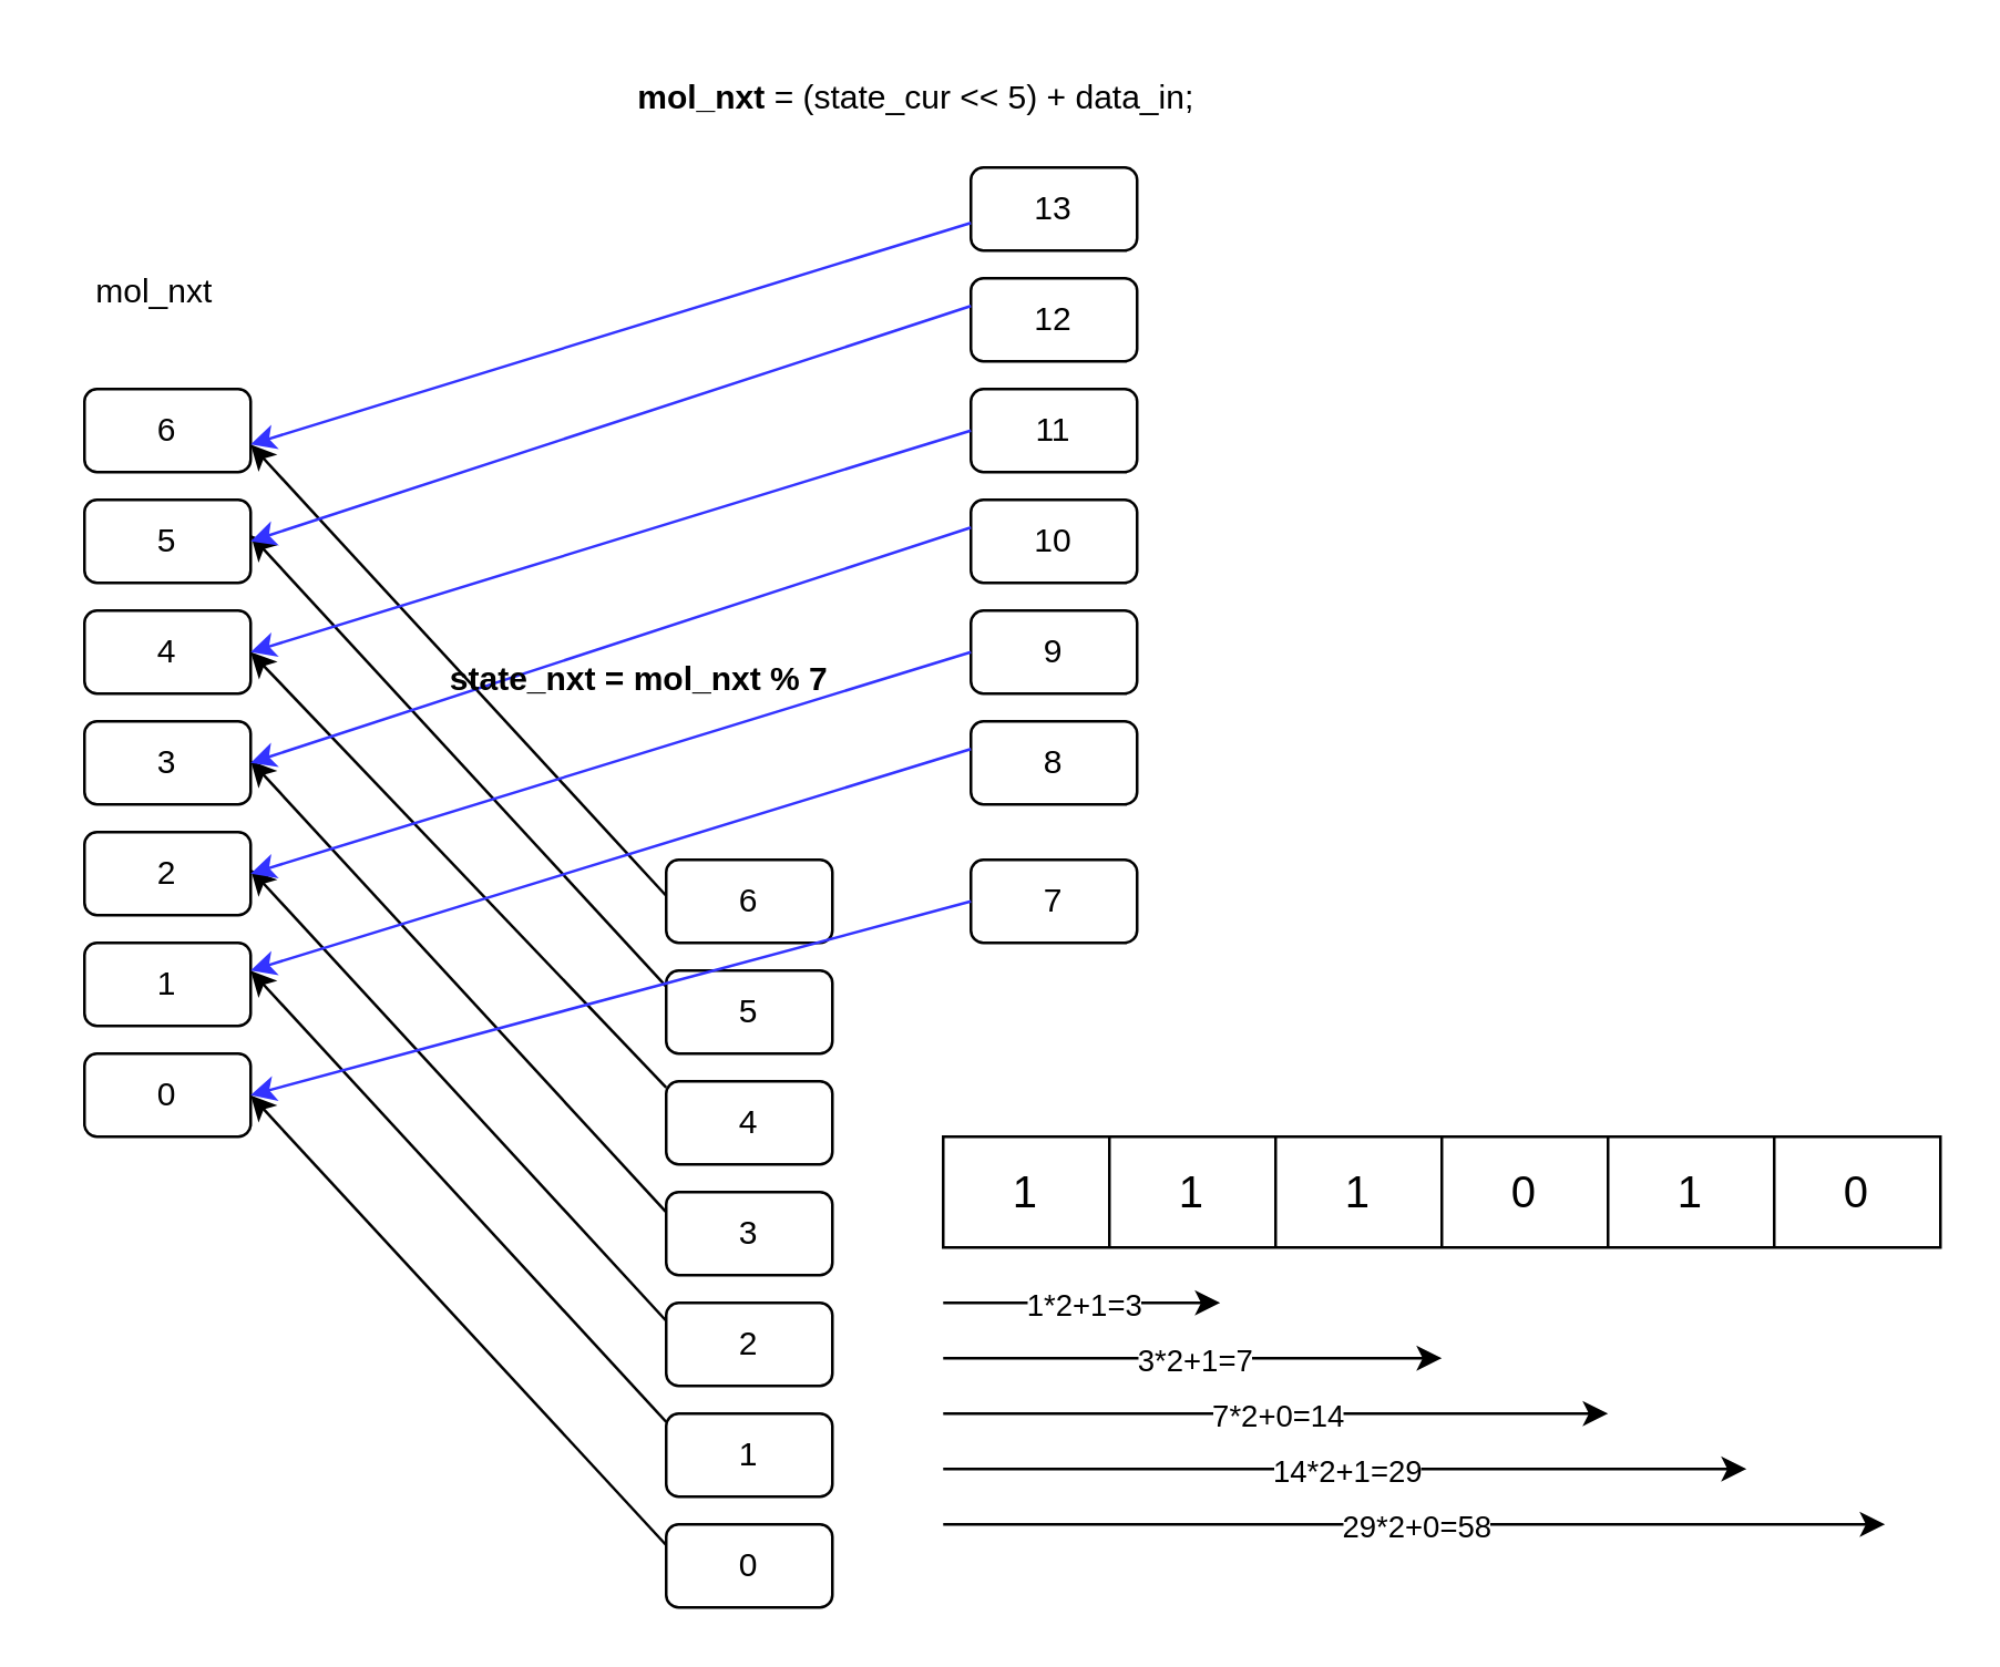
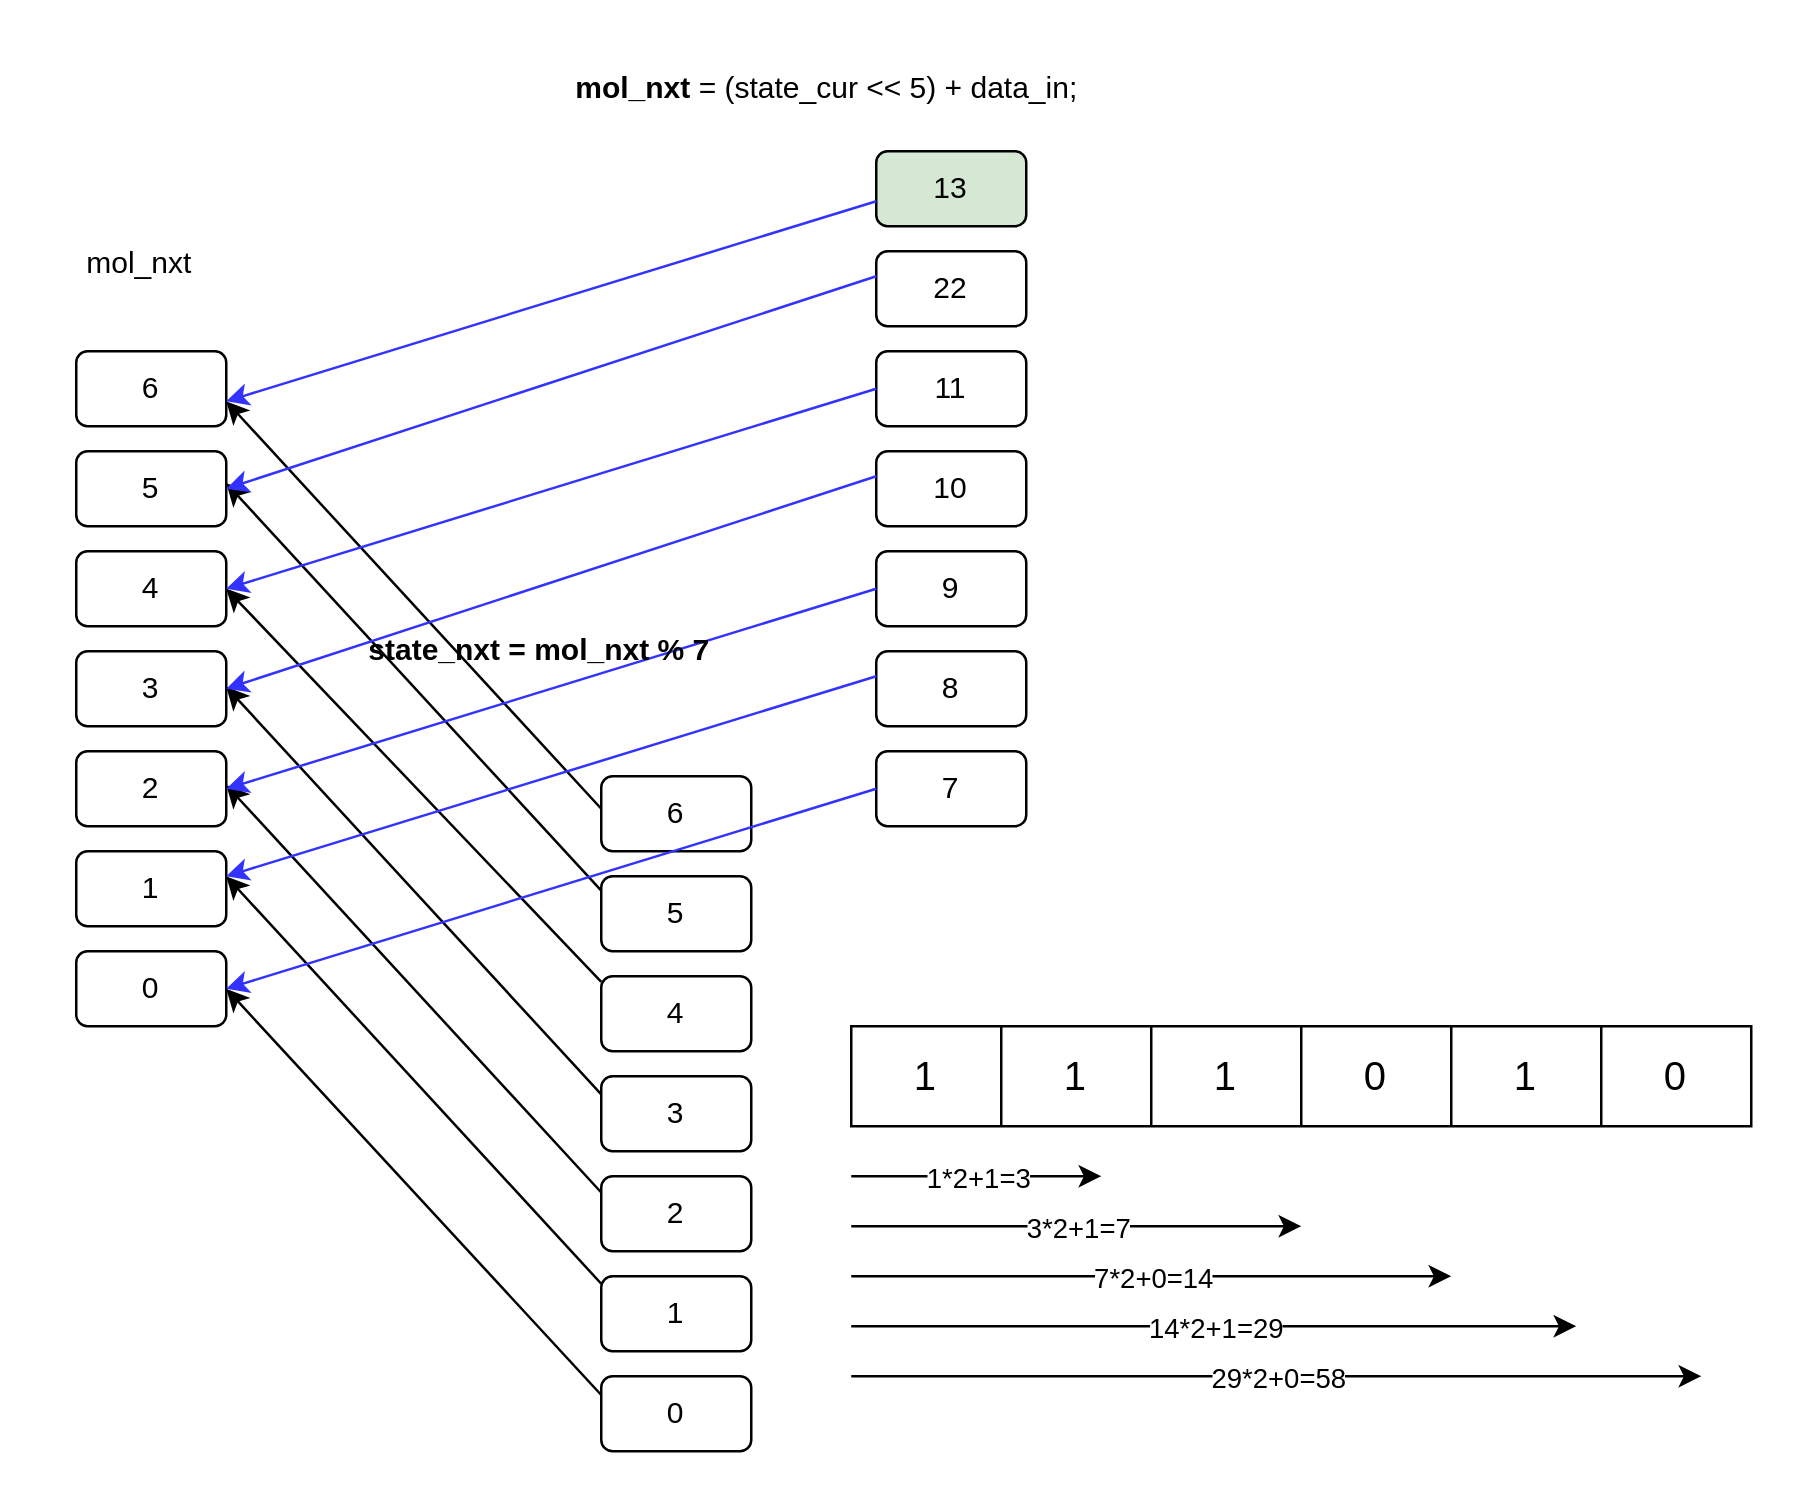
- <mxCell id="16" value="13" style="rounded=1;whiteSpace=wrap;html=1;" vertex="1" parent="1"><mxGeometry x="350" y="60" width="60" height="30" as="geometry" /></mxCell>
+ <mxCell id="16" value="13" style="rounded=1;whiteSpace=wrap;html=1;fillColor=#d5e8d4;" vertex="1" parent="1"><mxGeometry x="350" y="60" width="60" height="30" as="geometry" /></mxCell>
- <mxCell id="17" value="12" style="rounded=1;whiteSpace=wrap;html=1;" vertex="1" parent="1"><mxGeometry x="350" y="100" width="60" height="30" as="geometry" /></mxCell>
+ <mxCell id="17" value="22" style="rounded=1;whiteSpace=wrap;html=1;" vertex="1" parent="1"><mxGeometry x="350" y="100" width="60" height="30" as="geometry" /></mxCell>
- <mxCell id="47" value="&lt;b&gt;state_nxt = mol_nxt % 7&lt;br&gt;&lt;/b&gt;" style="text;html=1;align=center;verticalAlign=middle;resizable=0;points=[];autosize=1;strokeColor=none;fillColor=none;" vertex="1" parent="1"><mxGeometry x="150" y="230" width="160" height="30" as="geometry" /></mxCell>
+ <mxCell id="47" value="&lt;b&gt;state_nxt = mol_nxt % 7&lt;br&gt;&lt;/b&gt;" style="text;html=1;align=center;verticalAlign=middle;resizable=0;points=[];autosize=1;strokeColor=none;fillColor=none;" vertex="1" parent="1"><mxGeometry x="135" y="245" width="160" height="30" as="geometry" /></mxCell>
- <mxCell id="22" value="7" style="rounded=1;whiteSpace=wrap;html=1;" vertex="1" parent="1"><mxGeometry x="350" y="310" width="60" height="30" as="geometry" /></mxCell>
+ <mxCell id="22" value="7" style="rounded=1;whiteSpace=wrap;html=1;" vertex="1" parent="1"><mxGeometry x="350" y="300" width="60" height="30" as="geometry" /></mxCell>
